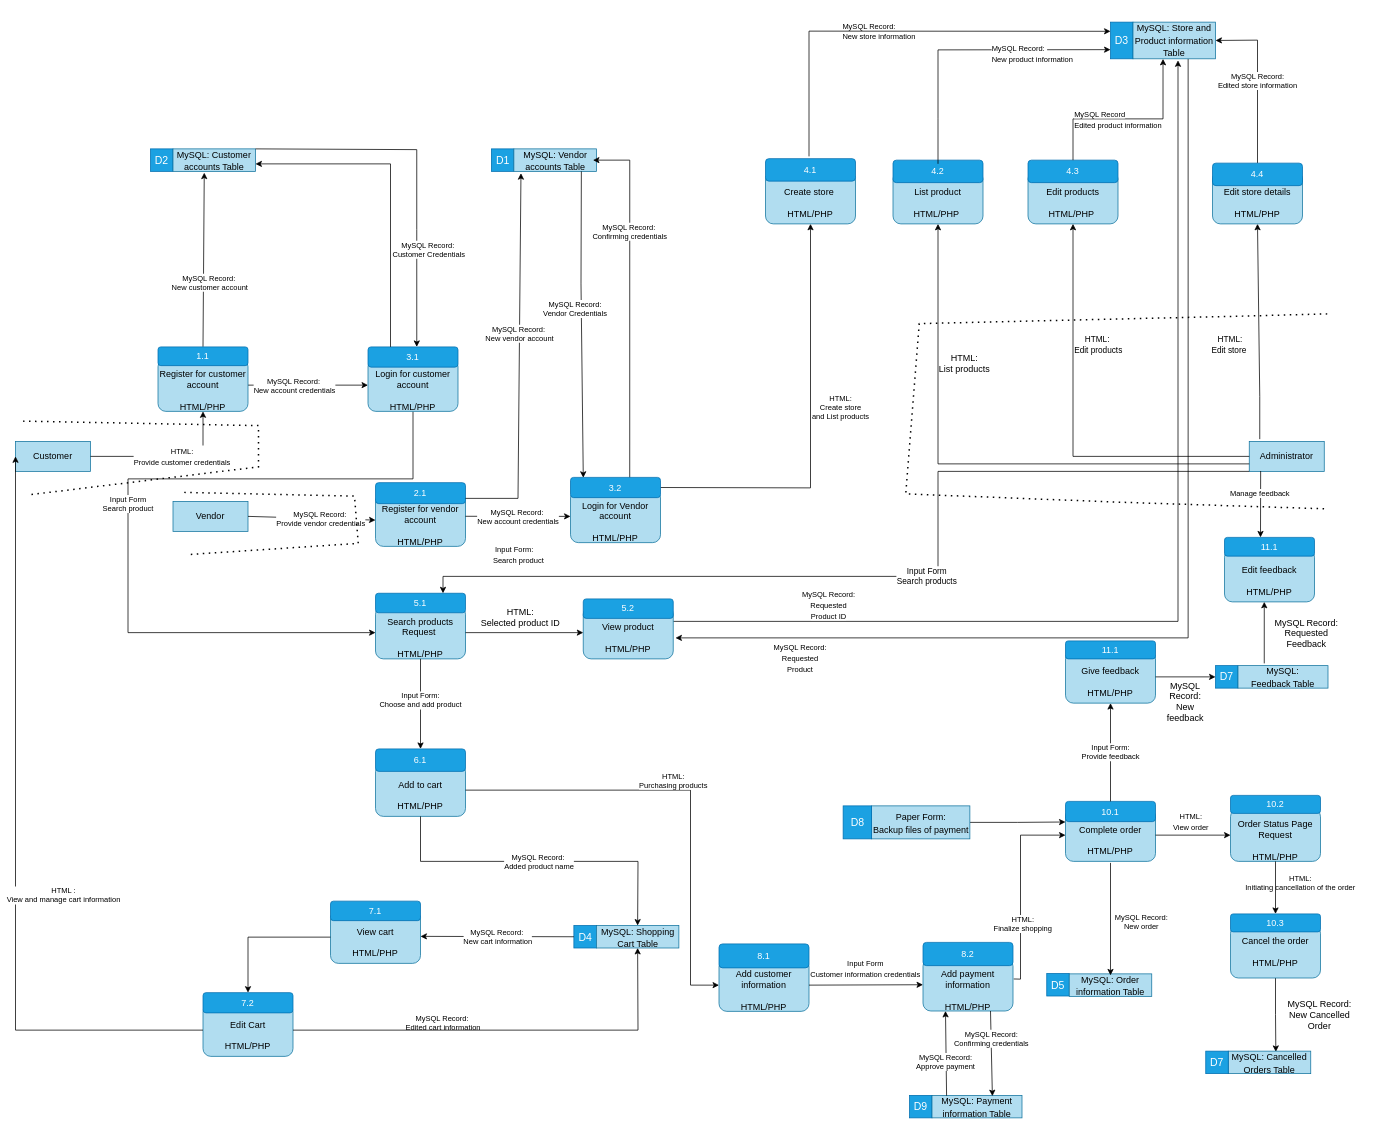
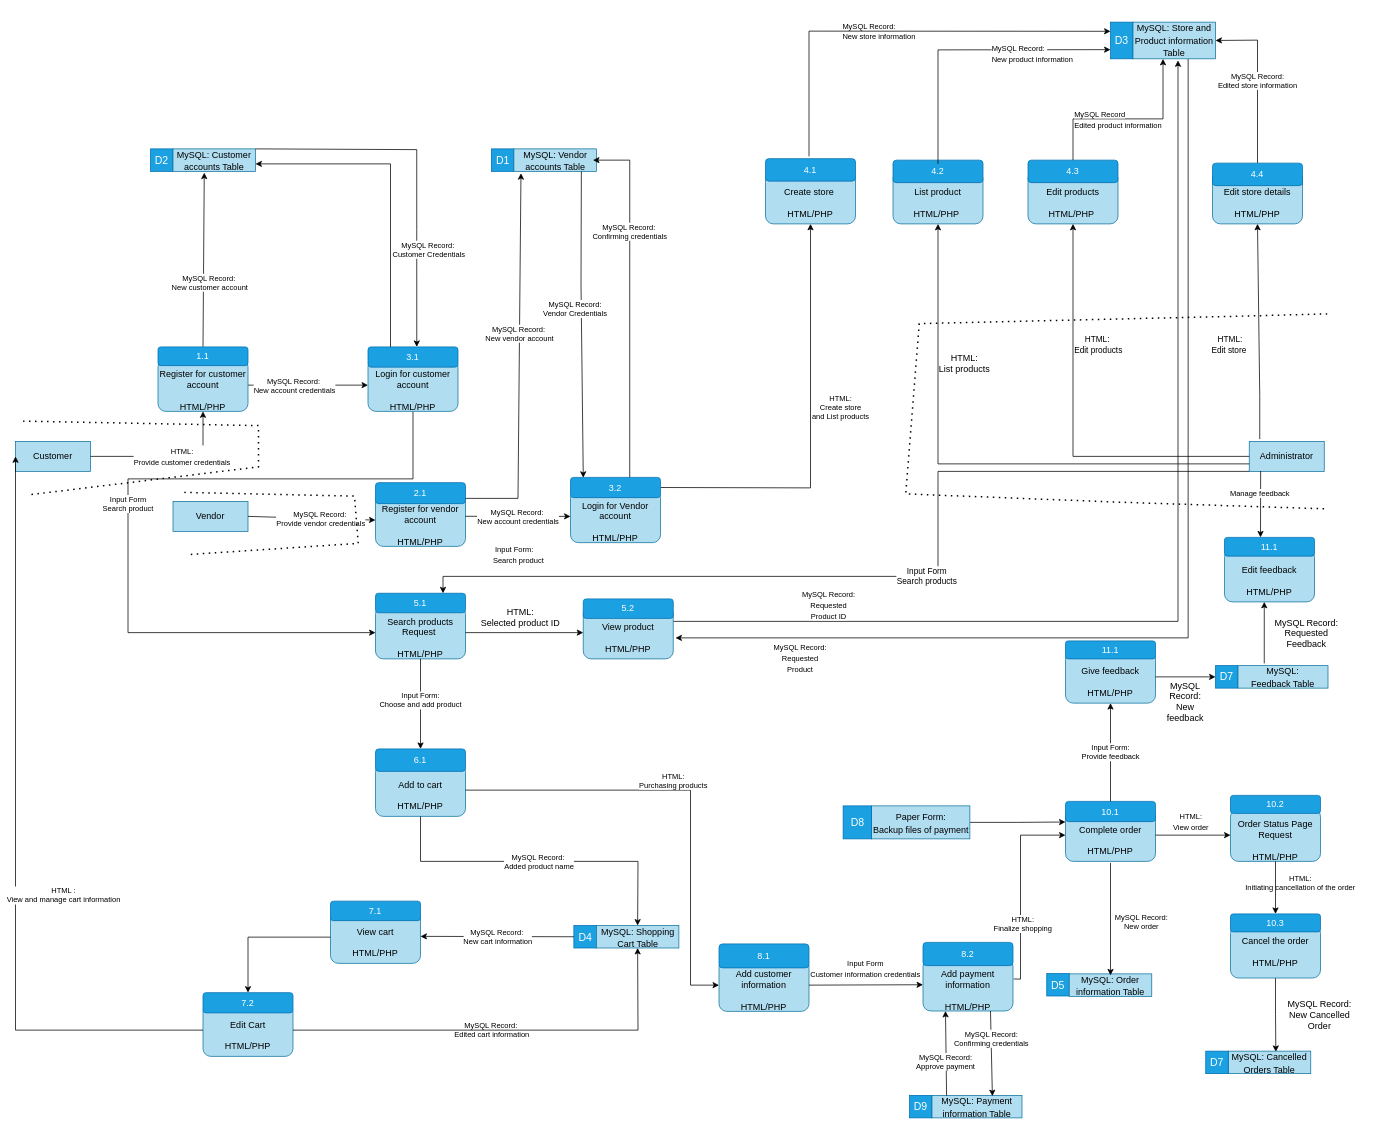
- <mxCell id="98" value="MySQL Record:&amp;nbsp;&lt;br&gt;Edited cart information" style="text;html=1;align=center;verticalAlign=middle;resizable=0;points=[];autosize=1;strokeColor=none;fillColor=none;fontSize=10;" parent="1" vertex="1"><mxGeometry x="531" y="1345" width="118" height="36" as="geometry" /></mxCell>
+ <mxCell id="98" value="MySQL Record:&amp;nbsp;&lt;br&gt;Edited cart information" style="text;html=1;align=center;verticalAlign=middle;resizable=0;points=[];autosize=1;strokeColor=none;fillColor=none;fontSize=10;" parent="1" vertex="1"><mxGeometry x="596" y="1355" width="118" height="36" as="geometry" /></mxCell>
